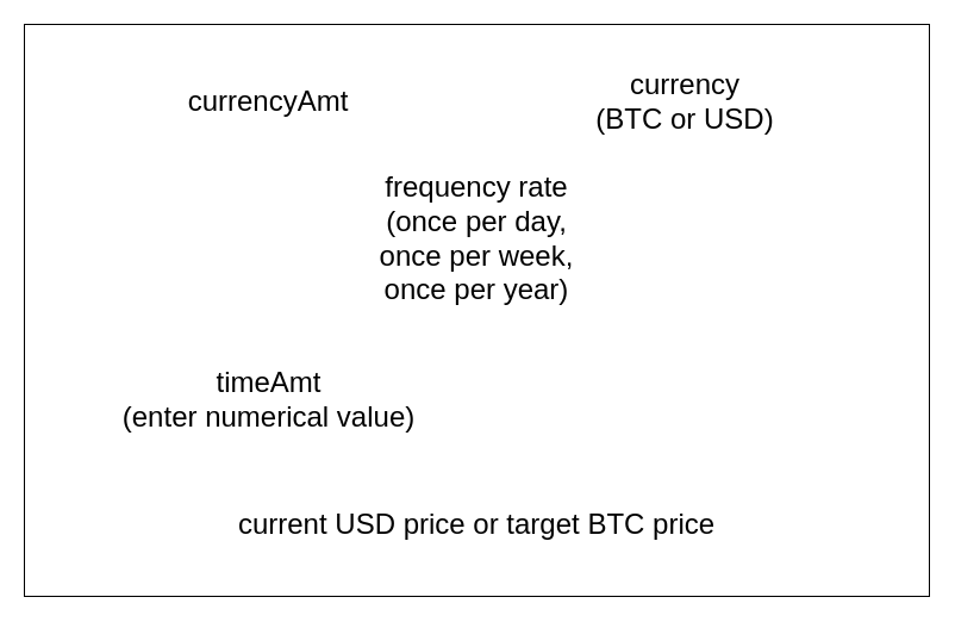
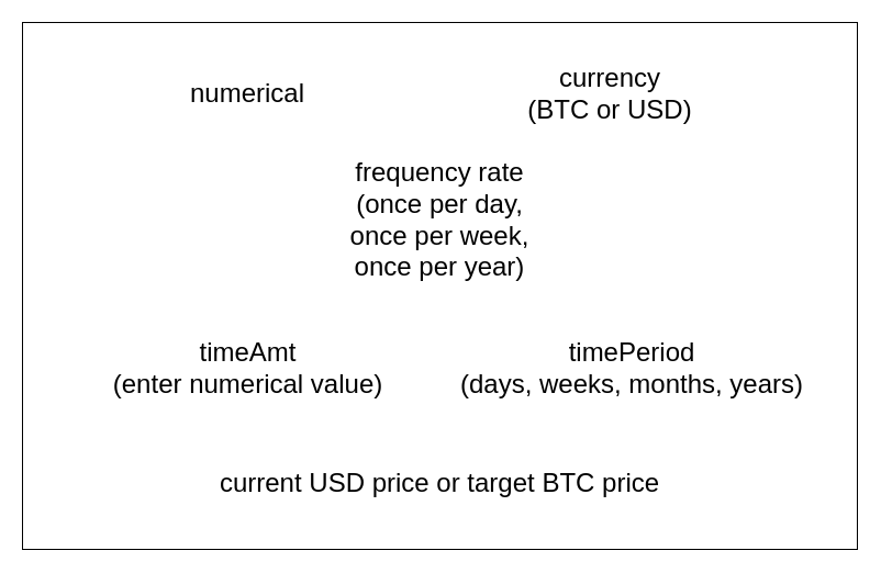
- <mxCell id="3" value="&lt;span style=&quot;font-size: 24px;&quot;&gt;currencyAmt&lt;/span&gt;" style="text;html=1;strokeColor=none;fillColor=none;align=center;verticalAlign=middle;whiteSpace=wrap;rounded=0;" vertex="1" parent="1"><mxGeometry x="150" y="70" width="150" height="30" as="geometry" /></mxCell>
+ <mxCell id="3" value="&lt;span style=&quot;font-size: 24px;&quot;&gt;numerical&lt;/span&gt;" style="text;html=1;strokeColor=none;fillColor=none;align=center;verticalAlign=middle;whiteSpace=wrap;rounded=0;" vertex="1" parent="1"><mxGeometry x="150" y="70" width="150" height="30" as="geometry" /></mxCell>
- <mxCell id="4" value="&lt;span style=&quot;font-size: 24px;&quot;&gt;currency&lt;br&gt;(BTC or USD)&lt;br&gt;&lt;/span&gt;" style="text;html=1;strokeColor=none;fillColor=none;align=center;verticalAlign=middle;whiteSpace=wrap;rounded=0;" vertex="1" parent="1"><mxGeometry x="490" y="50" width="170" height="70" as="geometry" /></mxCell>
+ <mxCell id="4" value="&lt;span style=&quot;font-size: 24px;&quot;&gt;currency&lt;br&gt;(BTC or USD)&lt;br&gt;&lt;/span&gt;" style="text;html=1;strokeColor=none;fillColor=none;align=center;verticalAlign=middle;whiteSpace=wrap;rounded=0;" vertex="1" parent="1"><mxGeometry x="470" y="50" width="170" height="70" as="geometry" /></mxCell>
+ <mxCell id="7" value="&lt;font style=&quot;font-size: 24px;&quot;&gt;timePeriod&lt;br&gt;(days, weeks, months, years)&lt;br&gt;&lt;/font&gt;" style="text;html=1;strokeColor=none;fillColor=none;align=center;verticalAlign=middle;whiteSpace=wrap;rounded=0;" vertex="1" parent="1"><mxGeometry x="410" y="300" width="330" height="70" as="geometry" /></mxCell>
